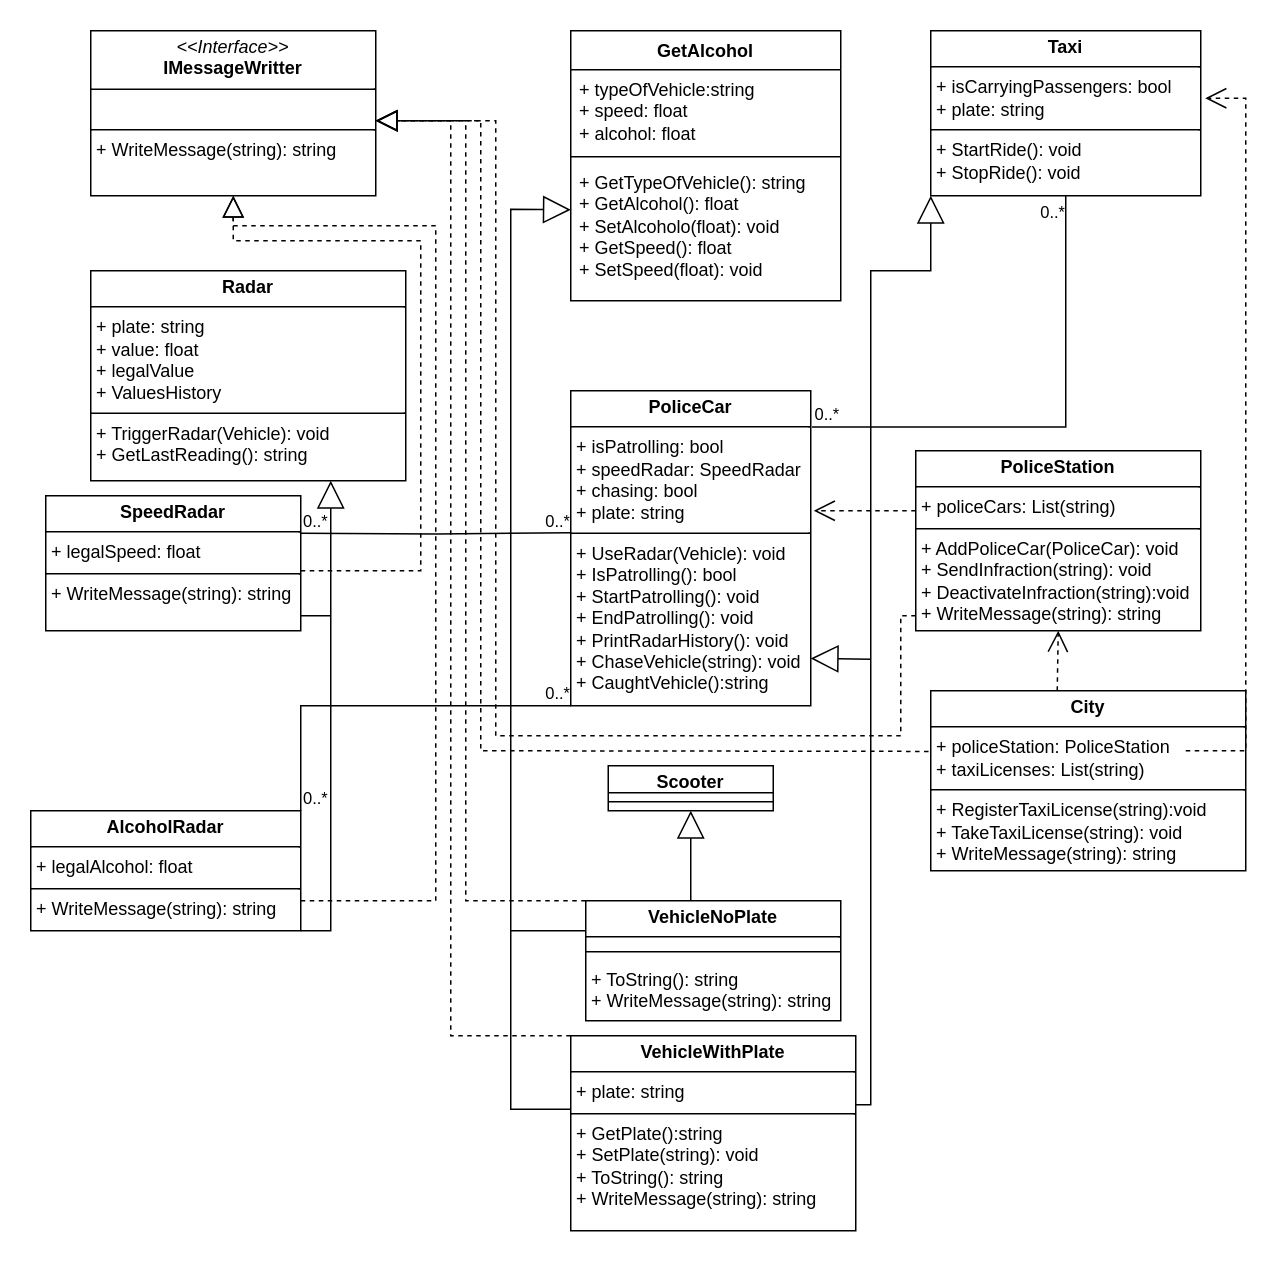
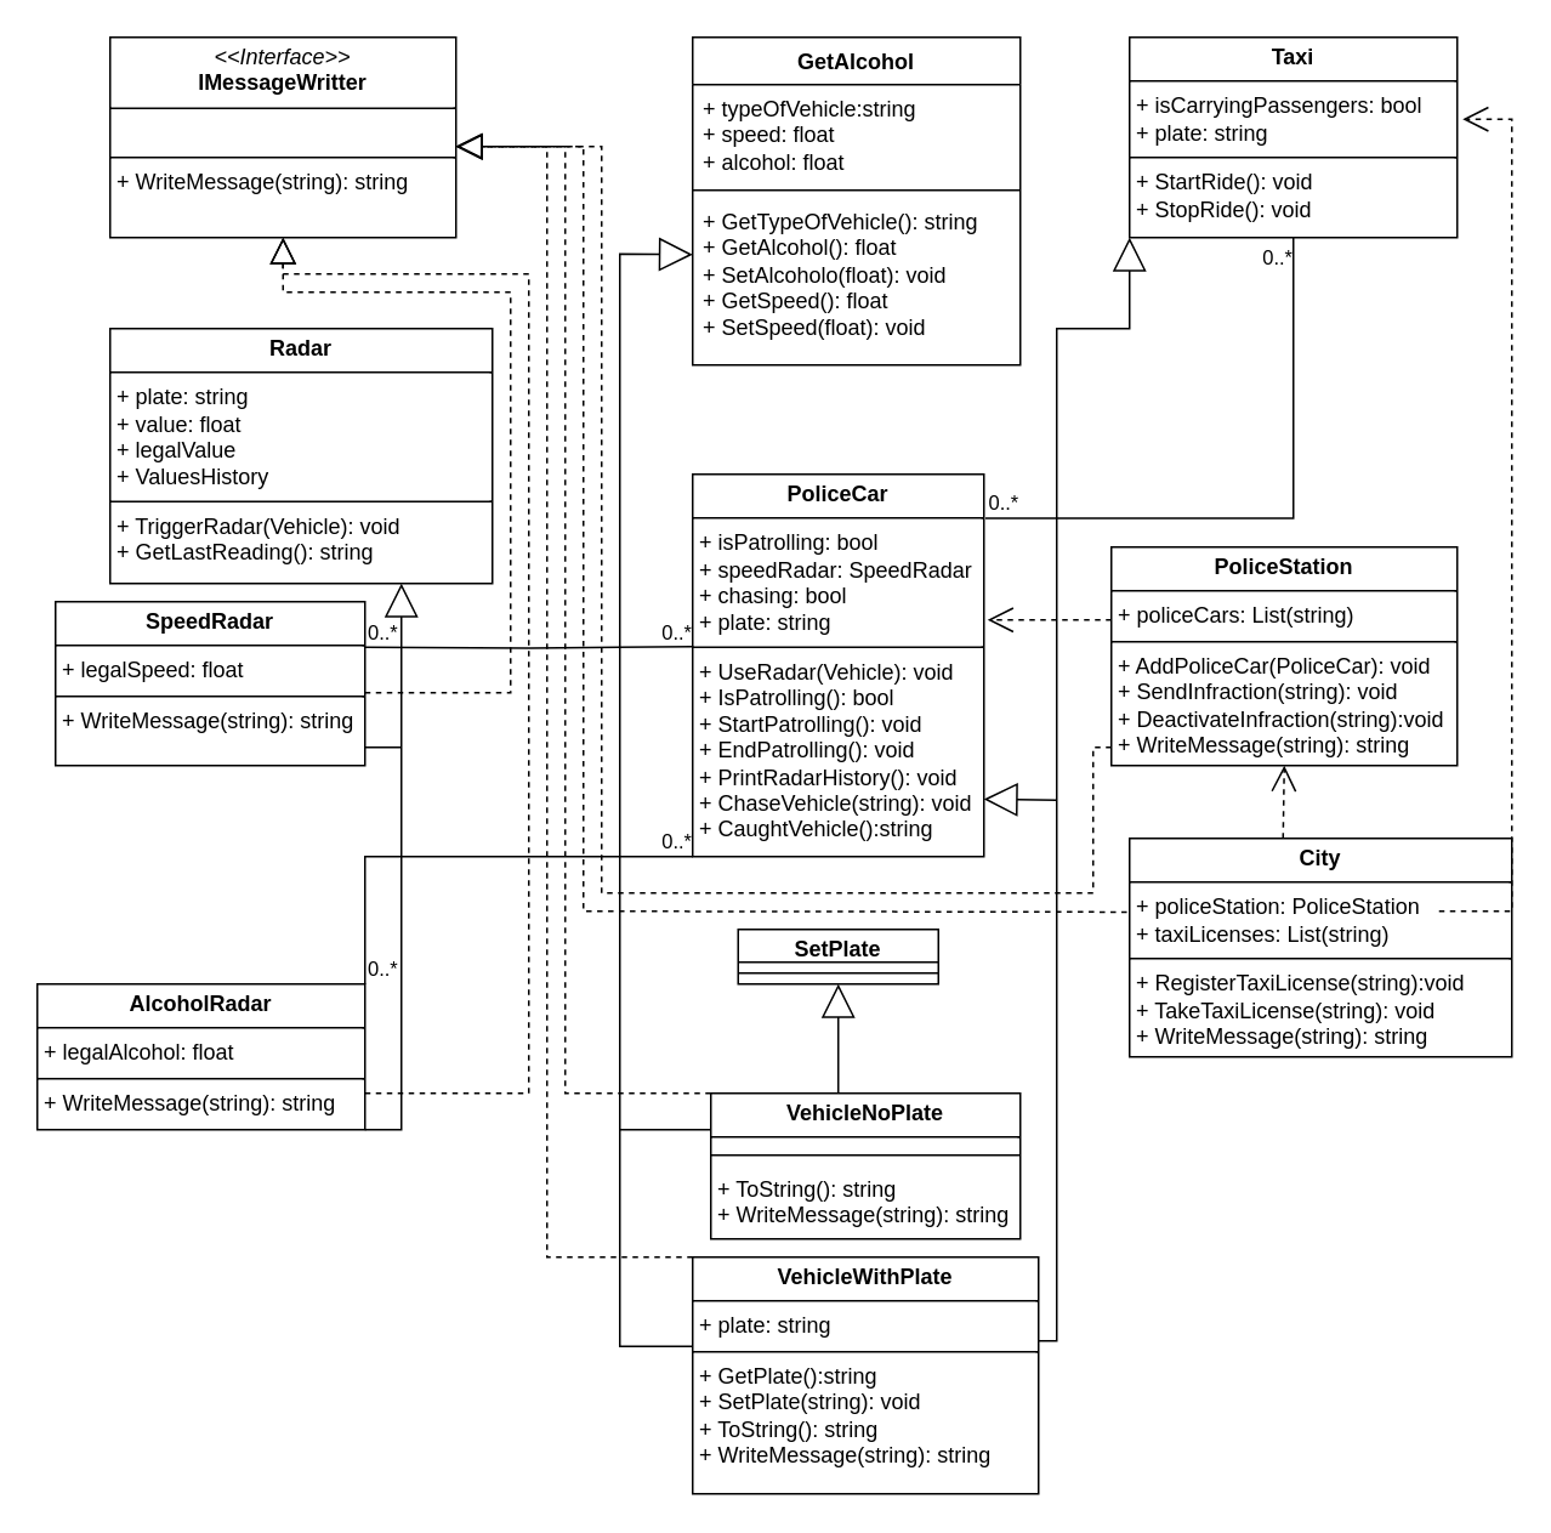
- <mxCell id="26" value="&lt;p style=&quot;margin:0px;margin-top:4px;text-align:center;&quot;&gt;&lt;b&gt;Scooter&lt;/b&gt;&lt;/p&gt;&lt;p style=&quot;margin:0px;margin-left:4px;&quot;&gt;&lt;br&gt;&lt;/p&gt;" style="verticalAlign=top;align=left;overflow=fill;html=1;whiteSpace=wrap;" parent="1" vertex="1"><mxGeometry x="405" y="510" width="110" height="30" as="geometry" /></mxCell>
+ <mxCell id="26" value="&lt;p style=&quot;margin:0px;margin-top:4px;text-align:center;&quot;&gt;&lt;b&gt;SetPlate&lt;/b&gt;&lt;/p&gt;&lt;p style=&quot;margin:0px;margin-left:4px;&quot;&gt;&lt;br&gt;&lt;/p&gt;" style="verticalAlign=top;align=left;overflow=fill;html=1;whiteSpace=wrap;" parent="1" vertex="1"><mxGeometry x="405" y="510" width="110" height="30" as="geometry" /></mxCell>
